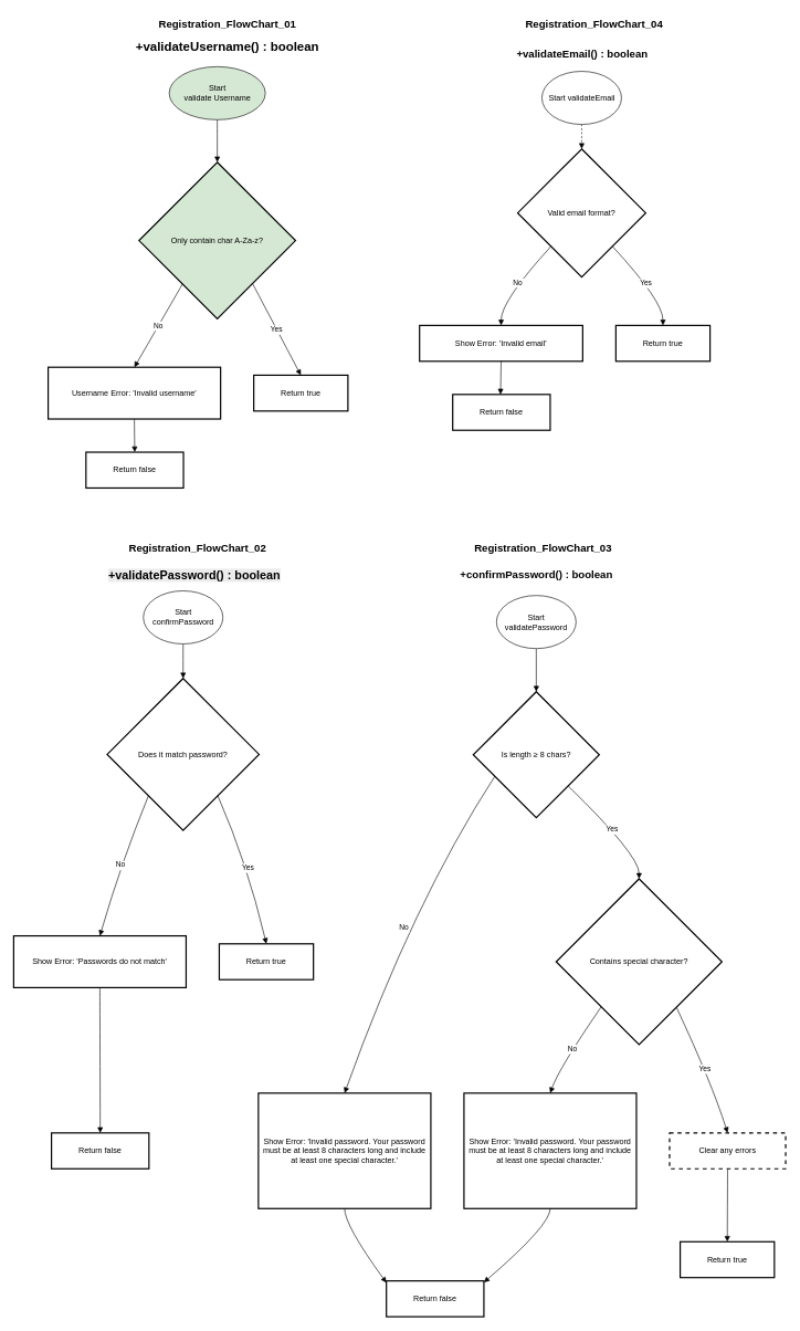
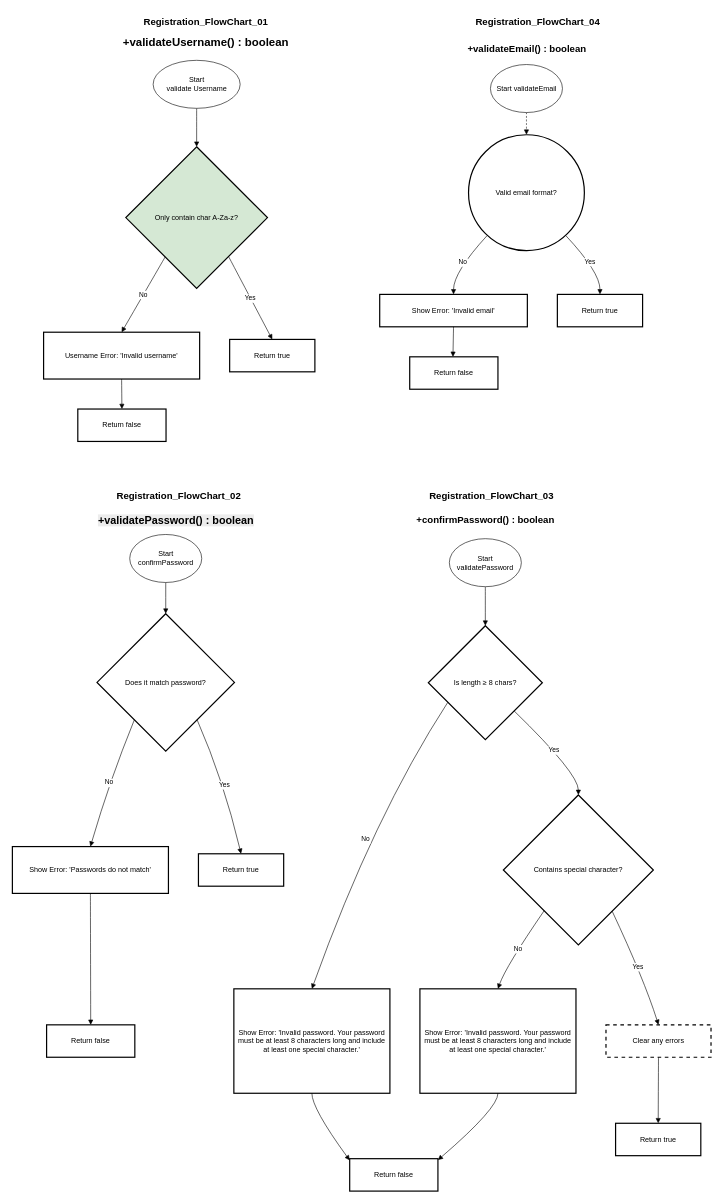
- <mxCell id="42" value="Start &lt;br&gt;validate Username" style="ellipse;whiteSpace=wrap;html=1;fillColor=#d5e8d4;" parent="1" vertex="1"><mxGeometry x="254.5" y="100" width="145" height="80" as="geometry" /></mxCell>
+ <mxCell id="42" value="Start &lt;br&gt;validate Username" style="ellipse;whiteSpace=wrap;html=1;" parent="1" vertex="1"><mxGeometry x="254.5" y="100" width="145" height="80" as="geometry" /></mxCell>
- <mxCell id="26" value="Valid email format?" style="rhombus;strokeWidth=2;whiteSpace=wrap;" parent="1" vertex="1"><mxGeometry x="780" y="224" width="193" height="193" as="geometry" /></mxCell>
+ <mxCell id="26" value="Valid email format?" style="ellipse;strokeWidth=2;whiteSpace=wrap;" parent="1" vertex="1"><mxGeometry x="780" y="224" width="193" height="193" as="geometry" /></mxCell>
